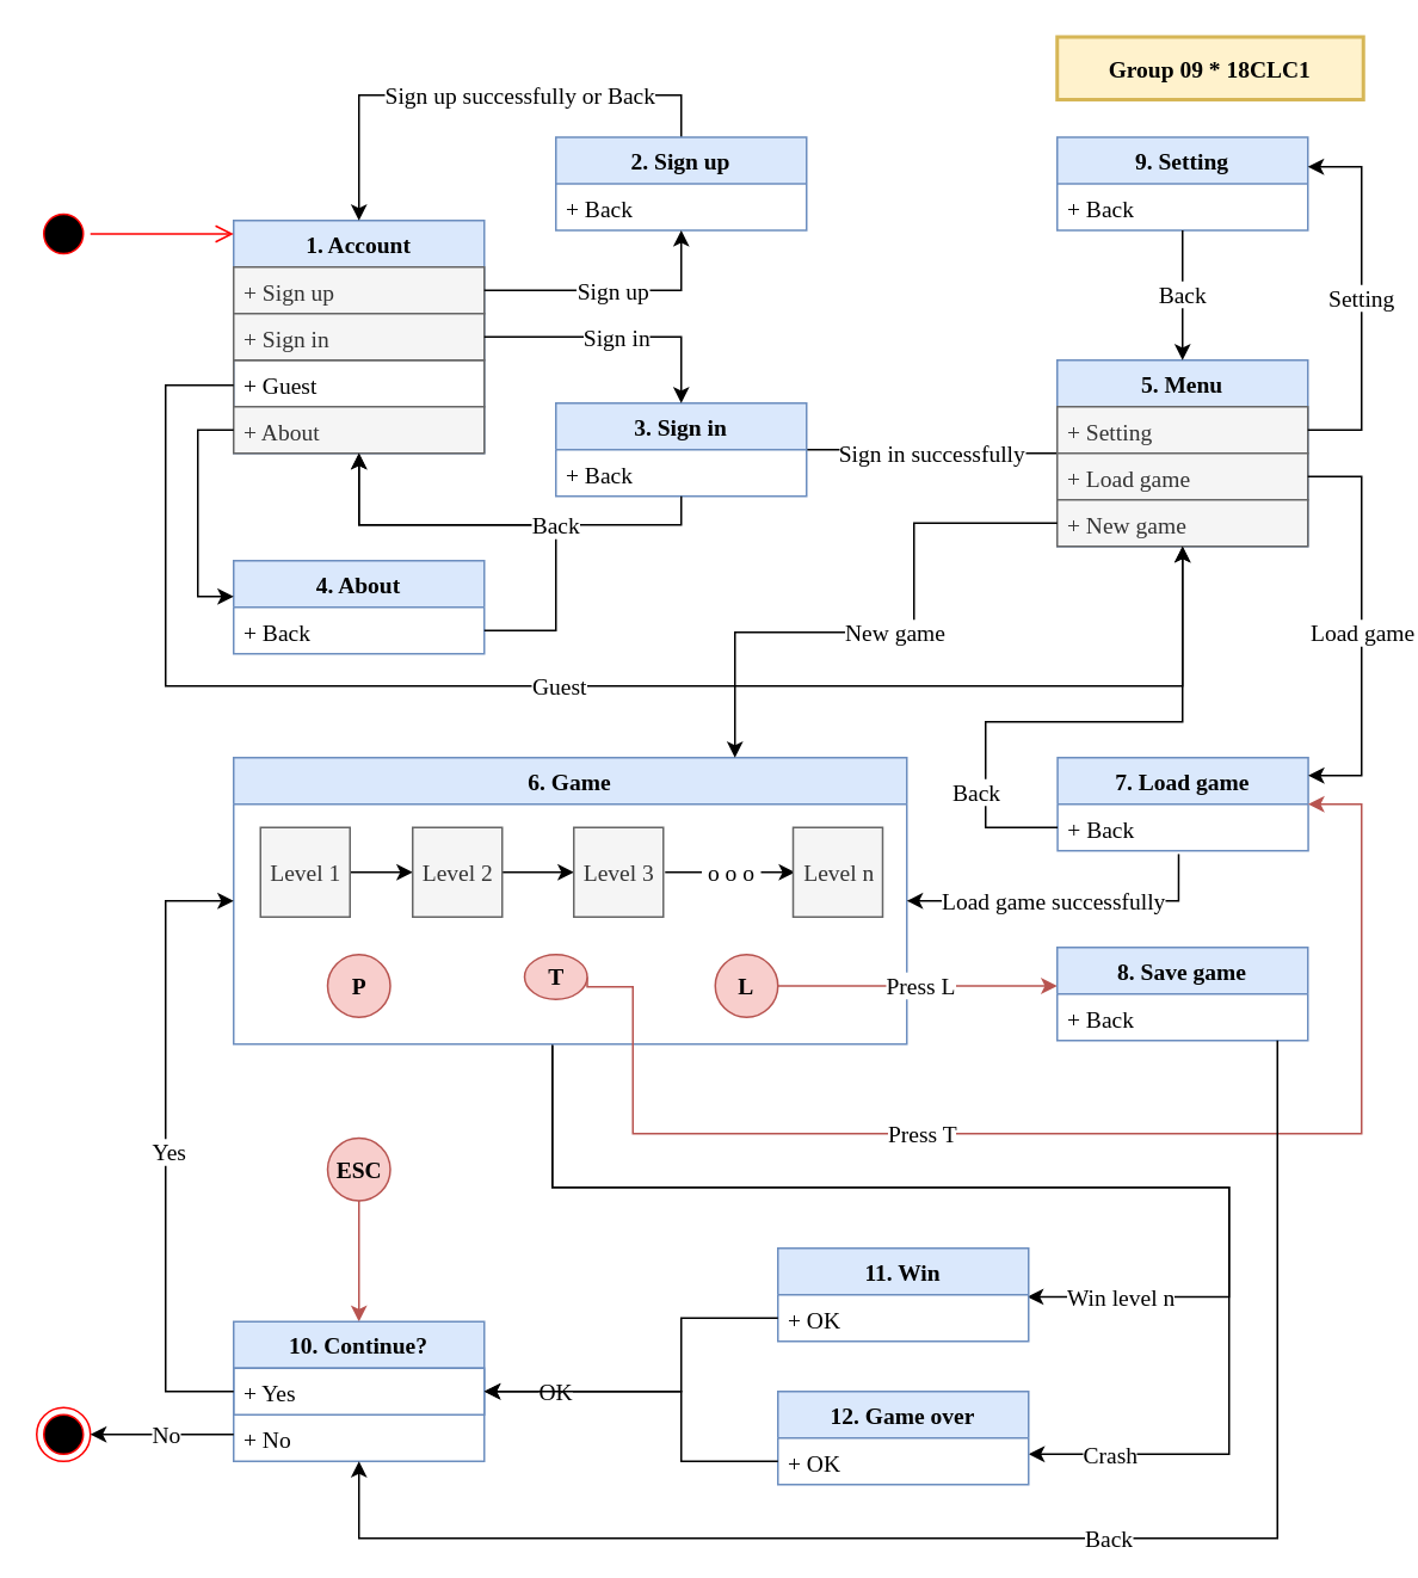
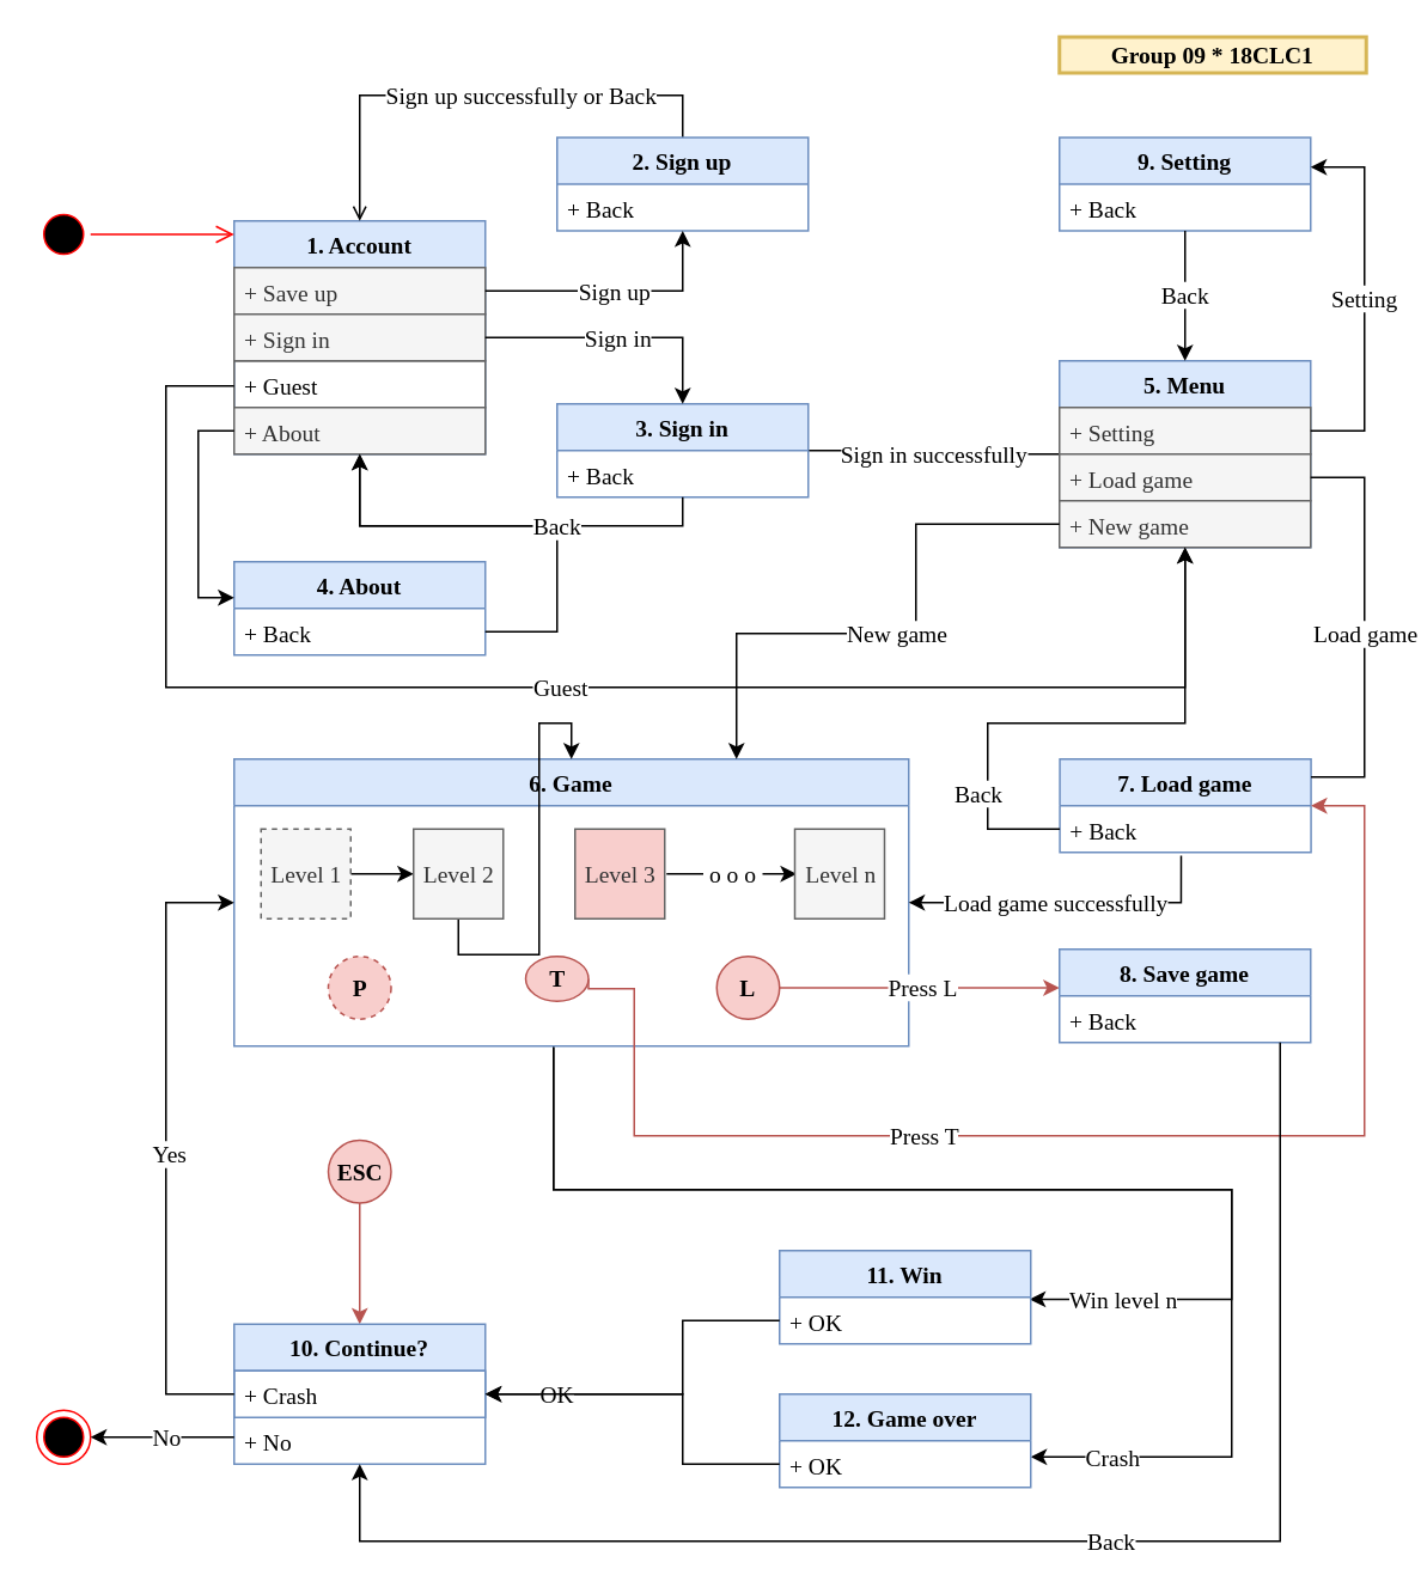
- <mxCell id="69" value="Group 09 * 18CLC1" style="text;html=1;strokeColor=#d6b656;fillColor=#fff2cc;align=center;verticalAlign=middle;whiteSpace=wrap;rounded=0;fontStyle=1;strokeWidth=2;fontSize=13;fontFamily=Comic Sans MS;" vertex="1" parent="1"><mxGeometry x="590" y="20" width="171" height="35" as="geometry" /></mxCell>
+ <mxCell id="69" value="Group 09 * 18CLC1" style="text;html=1;strokeColor=#d6b656;fillColor=#fff2cc;align=center;verticalAlign=middle;whiteSpace=wrap;rounded=0;fontStyle=1;strokeWidth=2;fontSize=13;fontFamily=Comic Sans MS;" vertex="1" parent="1"><mxGeometry x="590" y="20" width="171" height="20" as="geometry" /></mxCell>
- <mxCell id="14" value="Sign up successfully or Back" style="edgeStyle=orthogonalEdgeStyle;rounded=0;orthogonalLoop=1;jettySize=auto;html=1;entryX=0.5;entryY=0;entryDx=0;entryDy=0;fontFamily=Comic Sans MS;fontSize=13;" parent="1" source="15" target="2" edge="1"><mxGeometry x="-0.168" relative="1" as="geometry"><mxPoint x="360" y="62.5" as="targetPoint" /><Array as="points"><mxPoint x="380" y="52.5" /><mxPoint x="200" y="52.5" /></Array><mxPoint as="offset" /></mxGeometry></mxCell>
+ <mxCell id="14" value="Sign up successfully or Back" style="edgeStyle=orthogonalEdgeStyle;rounded=0;orthogonalLoop=1;jettySize=auto;html=1;entryX=0.5;entryY=0;entryDx=0;entryDy=0;fontFamily=Comic Sans MS;fontSize=13;endArrow=open;" parent="1" source="15" target="2" edge="1"><mxGeometry x="-0.168" relative="1" as="geometry"><mxPoint x="360" y="62.5" as="targetPoint" /><Array as="points"><mxPoint x="380" y="52.5" /><mxPoint x="200" y="52.5" /></Array><mxPoint as="offset" /></mxGeometry></mxCell>
- <mxCell id="3" value="+ Sign up" style="text;align=left;verticalAlign=top;spacingLeft=4;spacingRight=4;overflow=hidden;rotatable=0;points=[[0,0.5],[1,0.5]];portConstraint=eastwest;fontStyle=0;fillColor=#f5f5f5;strokeColor=#666666;fontColor=#333333;fontFamily=Comic Sans MS;fontSize=13;" parent="2" vertex="1"><mxGeometry y="26" width="140" height="26" as="geometry" /></mxCell>
+ <mxCell id="3" value="+ Save up" style="text;align=left;verticalAlign=top;spacingLeft=4;spacingRight=4;overflow=hidden;rotatable=0;points=[[0,0.5],[1,0.5]];portConstraint=eastwest;fontStyle=0;fillColor=#f5f5f5;strokeColor=#666666;fontColor=#333333;fontFamily=Comic Sans MS;fontSize=13;" parent="2" vertex="1"><mxGeometry y="26" width="140" height="26" as="geometry" /></mxCell>
- <mxCell id="52" value="Load game" style="edgeStyle=orthogonalEdgeStyle;rounded=0;orthogonalLoop=1;jettySize=auto;html=1;fontFamily=Comic Sans MS;fontSize=13;align=left;" parent="1" source="12" target="33" edge="1"><mxGeometry x="0.029" y="-30" relative="1" as="geometry"><Array as="points"><mxPoint x="760" y="265.5" /><mxPoint x="760" y="432.5" /></Array><mxPoint as="offset" /></mxGeometry></mxCell>
+ <mxCell id="52" value="Load game" style="edgeStyle=orthogonalEdgeStyle;rounded=0;orthogonalLoop=1;jettySize=auto;html=1;fontFamily=Comic Sans MS;fontSize=13;align=left;endArrow=none;" parent="1" source="12" target="33" edge="1"><mxGeometry x="0.029" y="-30" relative="1" as="geometry"><Array as="points"><mxPoint x="760" y="265.5" /><mxPoint x="760" y="432.5" /></Array><mxPoint as="offset" /></mxGeometry></mxCell>
- <mxCell id="39" value="Level 1" style="html=1;fontFamily=Comic Sans MS;fontSize=13;fillColor=#f5f5f5;strokeColor=#666666;fontColor=#333333;" parent="1" vertex="1"><mxGeometry x="145" y="461.5" width="50" height="50" as="geometry" /></mxCell>
+ <mxCell id="39" value="Level 1" style="html=1;fontFamily=Comic Sans MS;fontSize=13;fillColor=#f5f5f5;strokeColor=#666666;fontColor=#333333;dashed=1;" parent="1" vertex="1"><mxGeometry x="145" y="461.5" width="50" height="50" as="geometry" /></mxCell>
- <mxCell id="40" style="edgeStyle=orthogonalEdgeStyle;rounded=0;orthogonalLoop=1;jettySize=auto;html=1;fontFamily=Comic Sans MS;fontSize=13;align=left;" parent="1" source="41" target="43" edge="1"><mxGeometry relative="1" as="geometry" /></mxCell>
+ <mxCell id="40" style="edgeStyle=orthogonalEdgeStyle;rounded=0;orthogonalLoop=1;jettySize=auto;html=1;fontFamily=Comic Sans MS;fontSize=13;align=left;" parent="1" source="41" target="31" edge="1"><mxGeometry relative="1" as="geometry" /></mxCell>
- <mxCell id="43" value="Level 3" style="html=1;fontFamily=Comic Sans MS;fontSize=13;fillColor=#f5f5f5;strokeColor=#666666;fontColor=#333333;" parent="1" vertex="1"><mxGeometry x="320" y="461.5" width="50" height="50" as="geometry" /></mxCell>
+ <mxCell id="43" value="Level 3" style="html=1;fontFamily=Comic Sans MS;fontSize=13;fillColor=#f8cecc;strokeColor=#666666;fontColor=#333333;" parent="1" vertex="1"><mxGeometry x="320" y="461.5" width="50" height="50" as="geometry" /></mxCell>
- <mxCell id="45" value="P" style="ellipse;whiteSpace=wrap;html=1;fontFamily=Comic Sans MS;fontSize=13;fillColor=#f8cecc;strokeColor=#b85450;fontStyle=1" parent="1" vertex="1"><mxGeometry x="182.5" y="532.5" width="35" height="35" as="geometry" /></mxCell>
+ <mxCell id="45" value="P" style="ellipse;whiteSpace=wrap;html=1;fontFamily=Comic Sans MS;fontSize=13;fillColor=#f8cecc;strokeColor=#b85450;fontStyle=1;dashed=1;" parent="1" vertex="1"><mxGeometry x="182.5" y="532.5" width="35" height="35" as="geometry" /></mxCell>
- <mxCell id="58" value="+ Yes" style="text;align=left;verticalAlign=top;spacingLeft=4;spacingRight=4;overflow=hidden;rotatable=0;points=[[0,0.5],[1,0.5]];portConstraint=eastwest;fontFamily=Comic Sans MS;fontSize=13;strokeColor=#6C8EBF;" parent="57" vertex="1"><mxGeometry y="26" width="140" height="26" as="geometry" /></mxCell>
+ <mxCell id="58" value="+ Crash" style="text;align=left;verticalAlign=top;spacingLeft=4;spacingRight=4;overflow=hidden;rotatable=0;points=[[0,0.5],[1,0.5]];portConstraint=eastwest;fontFamily=Comic Sans MS;fontSize=13;strokeColor=#6C8EBF;" parent="57" vertex="1"><mxGeometry y="26" width="140" height="26" as="geometry" /></mxCell>
